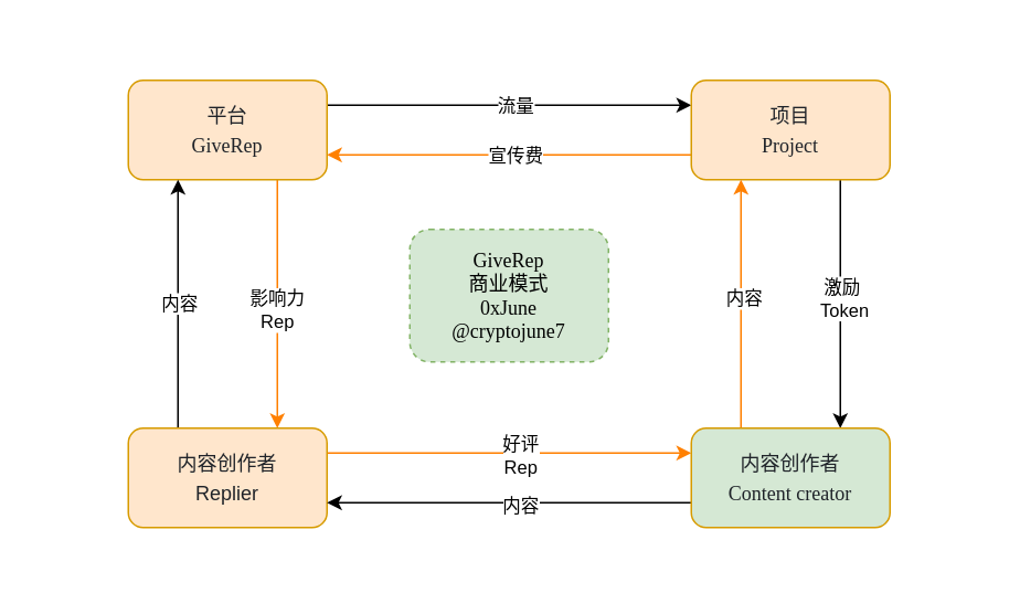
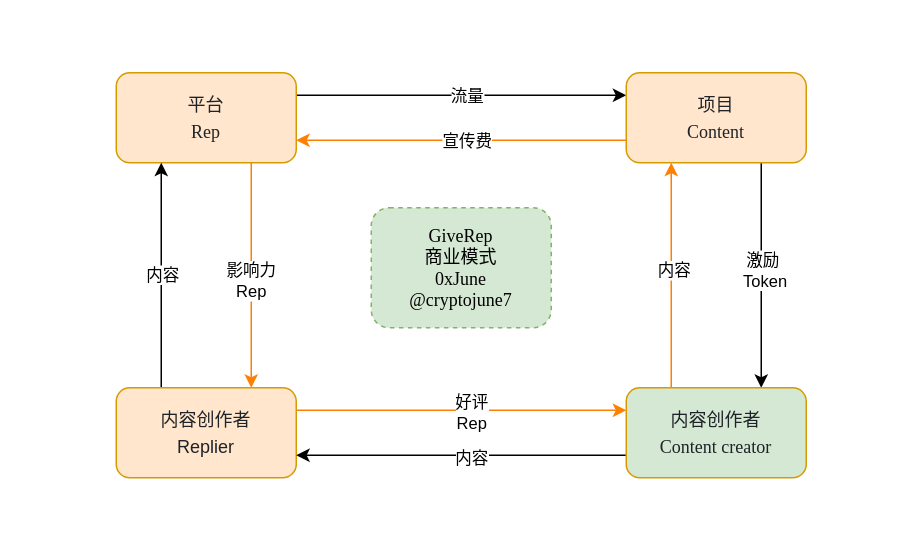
- <mxCell id="6" value="&lt;div style=&quot;color: rgb(31, 35, 41); line-height: 50%;&quot;&gt;&lt;p&gt;&lt;font face=&quot;Comic Sans MS&quot;&gt;平台&lt;/font&gt;&lt;/p&gt;&lt;p&gt;&lt;span style=&quot;background-color: initial;&quot;&gt;&lt;font face=&quot;Comic Sans MS&quot;&gt;GiveRep&lt;/font&gt;&lt;/span&gt;&lt;/p&gt;&lt;/div&gt;&lt;span style=&quot;white-space-collapse: preserve;&quot;&gt;&lt;/span&gt;" style="rounded=1;whiteSpace=wrap;html=1;fillColor=#ffe6cc;strokeColor=#d79b00;labelPosition=center;verticalLabelPosition=middle;align=center;verticalAlign=middle;fontSize=12;" parent="1" vertex="1"><mxGeometry x="77" y="48" width="120" height="60" as="geometry" /></mxCell>
+ <mxCell id="6" value="&lt;div style=&quot;color: rgb(31, 35, 41); line-height: 50%;&quot;&gt;&lt;p&gt;&lt;font face=&quot;Comic Sans MS&quot;&gt;平台&lt;/font&gt;&lt;/p&gt;&lt;p&gt;&lt;span style=&quot;background-color: initial;&quot;&gt;&lt;font face=&quot;Comic Sans MS&quot;&gt;Rep&lt;/font&gt;&lt;/span&gt;&lt;/p&gt;&lt;/div&gt;&lt;span style=&quot;white-space-collapse: preserve;&quot;&gt;&lt;/span&gt;" style="rounded=1;whiteSpace=wrap;html=1;fillColor=#ffe6cc;strokeColor=#d79b00;labelPosition=center;verticalLabelPosition=middle;align=center;verticalAlign=middle;fontSize=12;" parent="1" vertex="1"><mxGeometry x="77" y="48" width="120" height="60" as="geometry" /></mxCell>
- <mxCell id="11" value="&lt;div style=&quot;color: rgb(31, 35, 41); line-height: 50%;&quot;&gt;&lt;p&gt;&lt;font face=&quot;Comic Sans MS&quot;&gt;项目&lt;/font&gt;&lt;/p&gt;&lt;p&gt;&lt;font face=&quot;Comic Sans MS&quot;&gt;Project&lt;/font&gt;&lt;/p&gt;&lt;/div&gt;&lt;span style=&quot;white-space-collapse: preserve;&quot;&gt;&lt;/span&gt;" style="rounded=1;whiteSpace=wrap;html=1;fillColor=#ffe6cc;strokeColor=#d79b00;labelPosition=center;verticalLabelPosition=middle;align=center;verticalAlign=middle;flipV=0;flipH=1;fontSize=12;" parent="1" vertex="1"><mxGeometry x="417" y="48" width="120" height="60" as="geometry" /></mxCell>
+ <mxCell id="11" value="&lt;div style=&quot;color: rgb(31, 35, 41); line-height: 50%;&quot;&gt;&lt;p&gt;&lt;font face=&quot;Comic Sans MS&quot;&gt;项目&lt;/font&gt;&lt;/p&gt;&lt;p&gt;&lt;font face=&quot;Comic Sans MS&quot;&gt;Content&lt;/font&gt;&lt;/p&gt;&lt;/div&gt;&lt;span style=&quot;white-space-collapse: preserve;&quot;&gt;&lt;/span&gt;" style="rounded=1;whiteSpace=wrap;html=1;fillColor=#ffe6cc;strokeColor=#d79b00;labelPosition=center;verticalLabelPosition=middle;align=center;verticalAlign=middle;flipV=0;flipH=1;fontSize=12;" parent="1" vertex="1"><mxGeometry x="417" y="48" width="120" height="60" as="geometry" /></mxCell>
